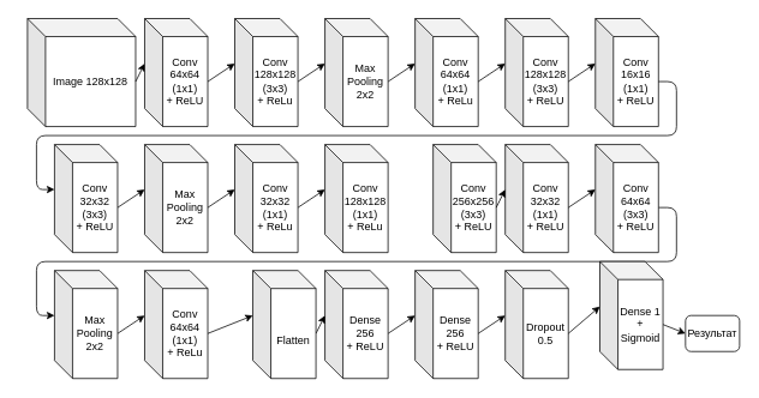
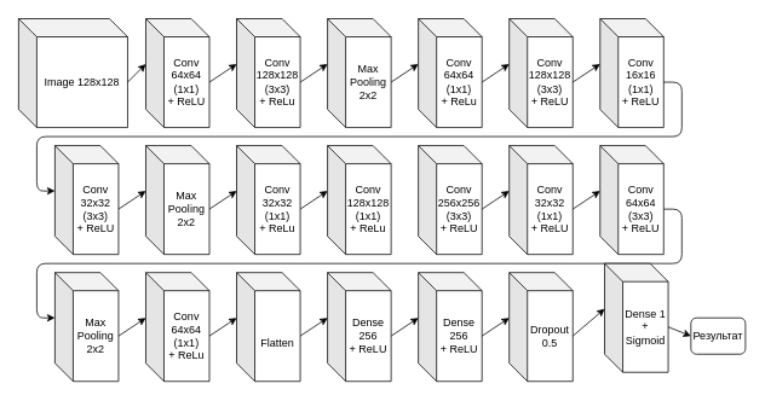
- <mxCell id="2" value="Image 128x128" style="shape=cube;whiteSpace=wrap;html=1;boundedLbl=1;backgroundOutline=1;darkOpacity=0.05;darkOpacity2=0.1;" parent="1" vertex="1"><mxGeometry x="30" y="20" width="120" height="120" as="geometry" /></mxCell>
+ <mxCell id="2" value="Image 128x128" style="shape=cube;whiteSpace=wrap;html=1;boundedLbl=1;backgroundOutline=1;darkOpacity=0.05;darkOpacity2=0.1;" parent="1" vertex="1"><mxGeometry x="20" y="20" width="120" height="120" as="geometry" /></mxCell>
- <mxCell id="36" value="Conv&lt;br&gt;256x256&lt;br&gt;(3x3)&lt;br&gt;+&amp;nbsp;ReLU&lt;br&gt;" style="shape=cube;whiteSpace=wrap;html=1;boundedLbl=1;backgroundOutline=1;darkOpacity=0.05;darkOpacity2=0.1;" parent="1" vertex="1"><mxGeometry x="480" y="160" width="70" height="120" as="geometry" /></mxCell>
+ <mxCell id="36" value="Conv&lt;br&gt;256x256&lt;br&gt;(3x3)&lt;br&gt;+&amp;nbsp;ReLU&lt;br&gt;" style="shape=cube;whiteSpace=wrap;html=1;boundedLbl=1;backgroundOutline=1;darkOpacity=0.05;darkOpacity2=0.1;" parent="1" vertex="1"><mxGeometry x="460" y="160" width="70" height="120" as="geometry" /></mxCell>
- <mxCell id="33" value="&lt;br&gt;Flatten&lt;br&gt;" style="shape=cube;whiteSpace=wrap;html=1;boundedLbl=1;backgroundOutline=1;darkOpacity=0.05;darkOpacity2=0.1;" parent="1" vertex="1"><mxGeometry x="280" y="300" width="70" height="120" as="geometry" /></mxCell>
+ <mxCell id="33" value="&lt;br&gt;Flatten&lt;br&gt;" style="shape=cube;whiteSpace=wrap;html=1;boundedLbl=1;backgroundOutline=1;darkOpacity=0.05;darkOpacity2=0.1;" parent="1" vertex="1"><mxGeometry x="260" y="300" width="70" height="120" as="geometry" /></mxCell>
